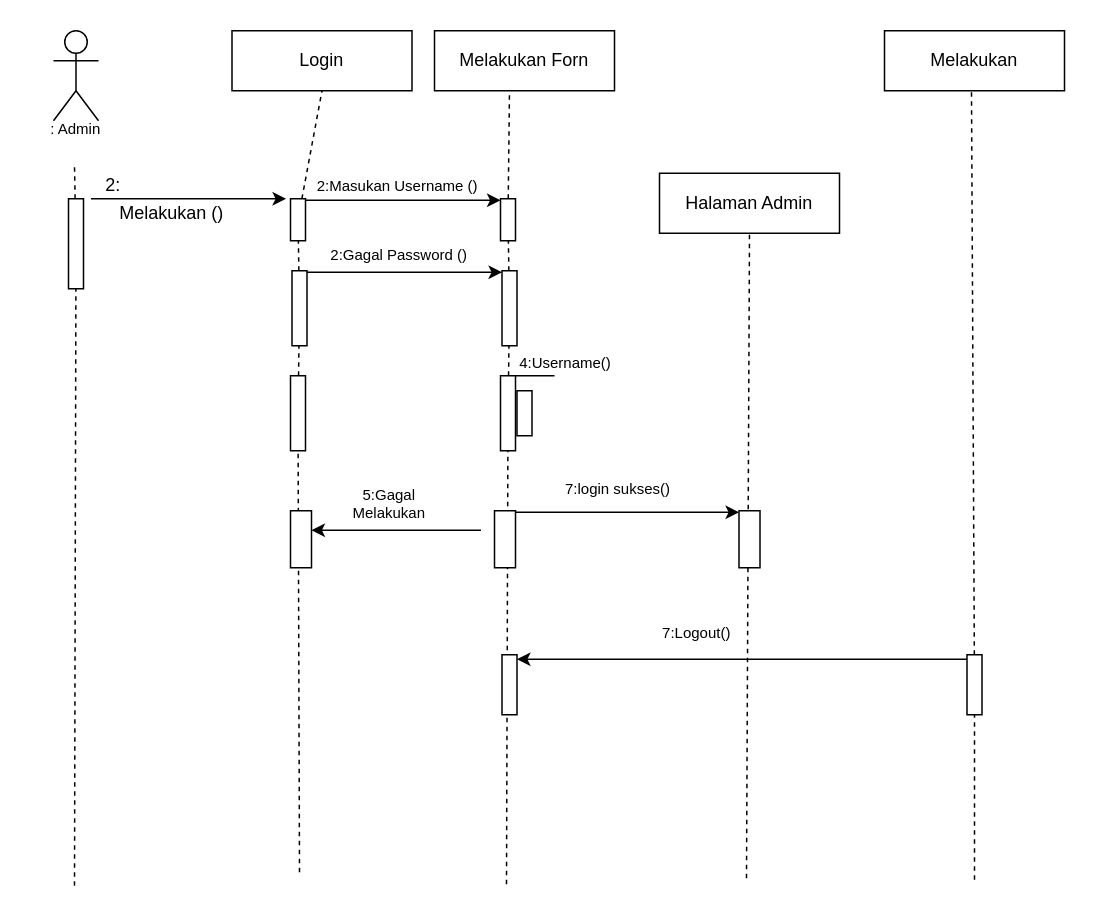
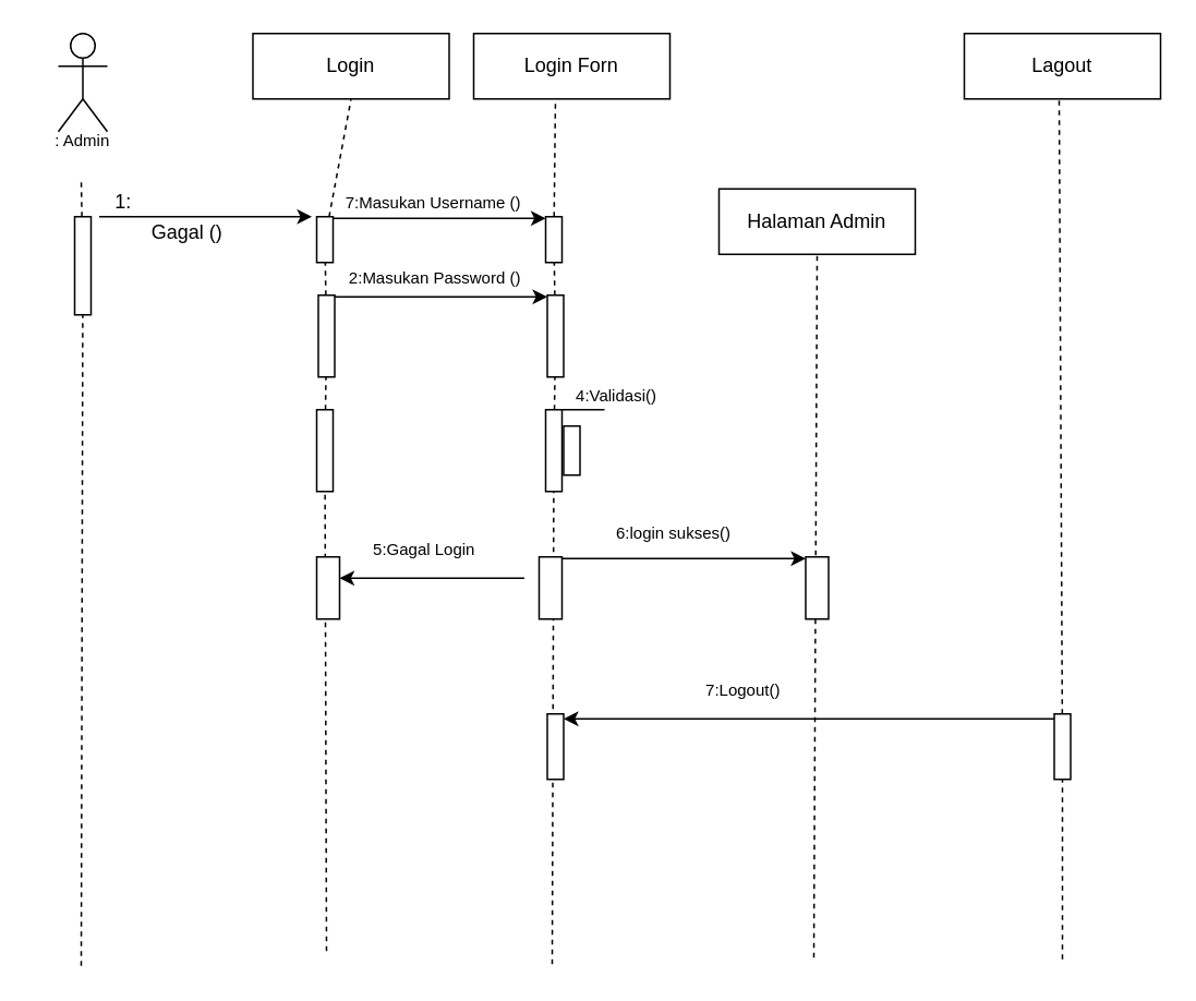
- <mxCell id="4" value="Melakukan Forn" style="rounded=0;whiteSpace=wrap;html=1;" vertex="1" parent="1"><mxGeometry x="289" y="20" width="120" height="40" as="geometry" /></mxCell>
+ <mxCell id="4" value="Login Forn" style="rounded=0;whiteSpace=wrap;html=1;" vertex="1" parent="1"><mxGeometry x="289" y="20" width="120" height="40" as="geometry" /></mxCell>
- <mxCell id="6" value="Melakukan" style="rounded=0;whiteSpace=wrap;html=1;" vertex="1" parent="1"><mxGeometry x="589" y="20" width="120" height="40" as="geometry" /></mxCell>
+ <mxCell id="6" value="Lagout" style="rounded=0;whiteSpace=wrap;html=1;" vertex="1" parent="1"><mxGeometry x="589" y="20" width="120" height="40" as="geometry" /></mxCell>
- <mxCell id="14" value="2:" style="text;html=1;strokeColor=none;fillColor=none;align=center;verticalAlign=middle;whiteSpace=wrap;rounded=0;" vertex="1" parent="1"><mxGeometry x="45" y="114" width="60" height="18" as="geometry" /></mxCell>
+ <mxCell id="14" value="1:" style="text;html=1;strokeColor=none;fillColor=none;align=center;verticalAlign=middle;whiteSpace=wrap;rounded=0;" vertex="1" parent="1"><mxGeometry x="45" y="114" width="60" height="18" as="geometry" /></mxCell>
- <mxCell id="32" value="&lt;font style=&quot;font-size: 10px;&quot;&gt;2:Masukan Username ()&amp;nbsp;&lt;/font&gt;" style="text;html=1;strokeColor=none;fillColor=none;align=center;verticalAlign=middle;whiteSpace=wrap;rounded=0;" vertex="1" parent="1"><mxGeometry x="203" y="114" width="126" height="18" as="geometry" /></mxCell>
+ <mxCell id="32" value="&lt;font style=&quot;font-size: 10px;&quot;&gt;7:Masukan Username ()&amp;nbsp;&lt;/font&gt;" style="text;html=1;strokeColor=none;fillColor=none;align=center;verticalAlign=middle;whiteSpace=wrap;rounded=0;" vertex="1" parent="1"><mxGeometry x="203" y="114" width="126" height="18" as="geometry" /></mxCell>
- <mxCell id="15" value="Melakukan ()" style="text;html=1;strokeColor=none;fillColor=none;align=center;verticalAlign=middle;whiteSpace=wrap;rounded=0;" vertex="1" parent="1"><mxGeometry x="69" y="132" width="90" height="20" as="geometry" /></mxCell>
+ <mxCell id="15" value="Gagal ()" style="text;html=1;strokeColor=none;fillColor=none;align=center;verticalAlign=middle;whiteSpace=wrap;rounded=0;" vertex="1" parent="1"><mxGeometry x="69" y="132" width="90" height="20" as="geometry" /></mxCell>
- <mxCell id="33" value="&lt;font style=&quot;font-size: 10px;&quot;&gt;2:Gagal Password ()&amp;nbsp;&lt;/font&gt;" style="text;html=1;strokeColor=none;fillColor=none;align=center;verticalAlign=middle;whiteSpace=wrap;rounded=0;" vertex="1" parent="1"><mxGeometry x="204" y="160" width="126" height="18" as="geometry" /></mxCell>
+ <mxCell id="33" value="&lt;font style=&quot;font-size: 10px;&quot;&gt;2:Masukan Password ()&amp;nbsp;&lt;/font&gt;" style="text;html=1;strokeColor=none;fillColor=none;align=center;verticalAlign=middle;whiteSpace=wrap;rounded=0;" vertex="1" parent="1"><mxGeometry x="204" y="160" width="126" height="18" as="geometry" /></mxCell>
- <mxCell id="35" value="&lt;span style=&quot;font-size: 10px;&quot;&gt;4:Username()&lt;/span&gt;" style="text;html=1;strokeColor=none;fillColor=none;align=center;verticalAlign=middle;whiteSpace=wrap;rounded=0;" vertex="1" parent="1"><mxGeometry x="354" y="232" width="45" height="18" as="geometry" /></mxCell>
+ <mxCell id="35" value="&lt;span style=&quot;font-size: 10px;&quot;&gt;4:Validasi()&lt;/span&gt;" style="text;html=1;strokeColor=none;fillColor=none;align=center;verticalAlign=middle;whiteSpace=wrap;rounded=0;" vertex="1" parent="1"><mxGeometry x="354" y="232" width="45" height="18" as="geometry" /></mxCell>
- <mxCell id="41" value="7:login sukses()" style="text;html=1;strokeColor=none;fillColor=none;align=center;verticalAlign=middle;whiteSpace=wrap;rounded=0;strokeWidth=1;fontSize=10;" vertex="1" parent="1"><mxGeometry x="354" y="310" width="115" height="30" as="geometry" /></mxCell>
+ <mxCell id="41" value="6:login sukses()" style="text;html=1;strokeColor=none;fillColor=none;align=center;verticalAlign=middle;whiteSpace=wrap;rounded=0;strokeWidth=1;fontSize=10;" vertex="1" parent="1"><mxGeometry x="354" y="310" width="115" height="30" as="geometry" /></mxCell>
- <mxCell id="39" value="5:Gagal Melakukan" style="text;html=1;strokeColor=none;fillColor=none;align=center;verticalAlign=middle;whiteSpace=wrap;rounded=0;strokeWidth=1;fontSize=10;" vertex="1" parent="1"><mxGeometry x="219" y="320" width="80" height="30" as="geometry" /></mxCell>
+ <mxCell id="39" value="5:Gagal Login" style="text;html=1;strokeColor=none;fillColor=none;align=center;verticalAlign=middle;whiteSpace=wrap;rounded=0;strokeWidth=1;fontSize=10;" vertex="1" parent="1"><mxGeometry x="219" y="320" width="80" height="30" as="geometry" /></mxCell>
- <mxCell id="47" value="7:Logout()" style="text;html=1;strokeColor=none;fillColor=none;align=center;verticalAlign=middle;whiteSpace=wrap;rounded=0;strokeWidth=1;fontSize=10;" vertex="1" parent="1"><mxGeometry x="389" y="406" width="150" height="30" as="geometry" /></mxCell>
+ <mxCell id="47" value="7:Logout()" style="text;html=1;strokeColor=none;fillColor=none;align=center;verticalAlign=middle;whiteSpace=wrap;rounded=0;strokeWidth=1;fontSize=10;" vertex="1" parent="1"><mxGeometry x="379" y="406" width="150" height="30" as="geometry" /></mxCell>
